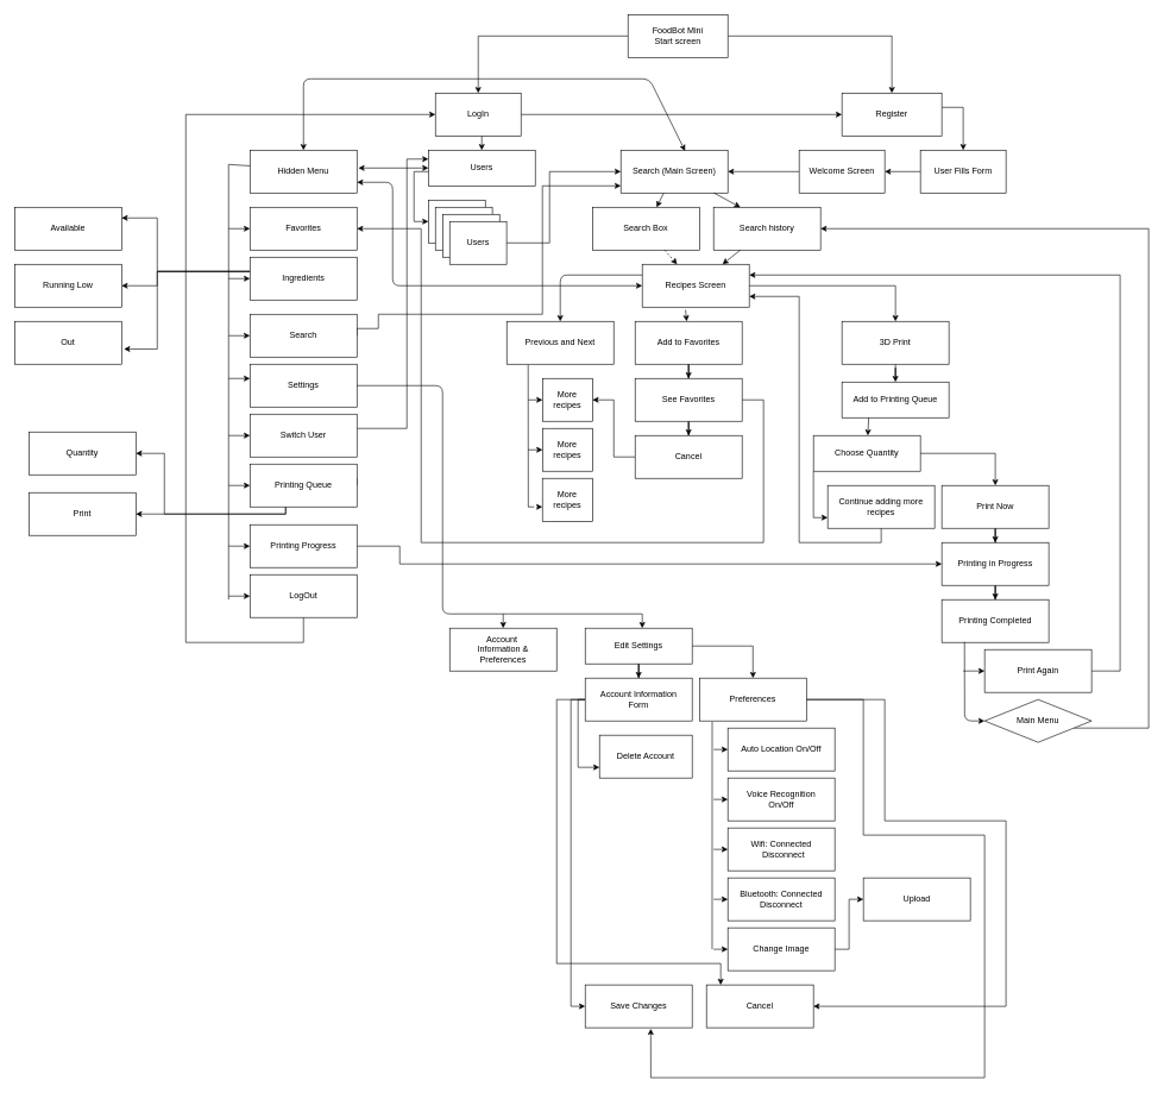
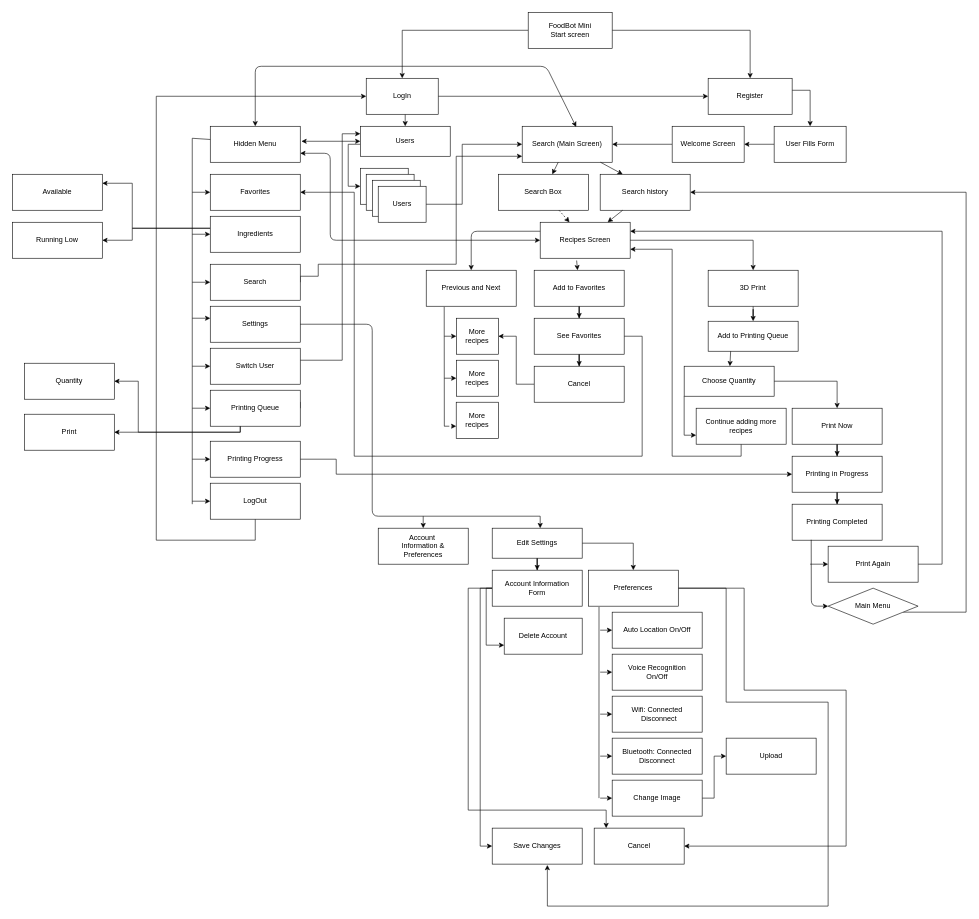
- <mxCell id="133" value="Out" style="rounded=0;whiteSpace=wrap;html=1;" vertex="1" parent="1"><mxGeometry x="20" y="450" width="150" height="60" as="geometry" /></mxCell>
- <mxCell id="34" style="edgeStyle=orthogonalEdgeStyle;rounded=0;orthogonalLoop=1;jettySize=auto;html=1;entryX=1.022;entryY=0.645;entryDx=0;entryDy=0;entryPerimeter=0;fontColor=#FFFFFF;" edge="1" parent="1" source="35" target="133"><mxGeometry relative="1" as="geometry"><Array as="points"><mxPoint x="220" y="380" /><mxPoint x="220" y="489" /></Array></mxGeometry></mxCell>
